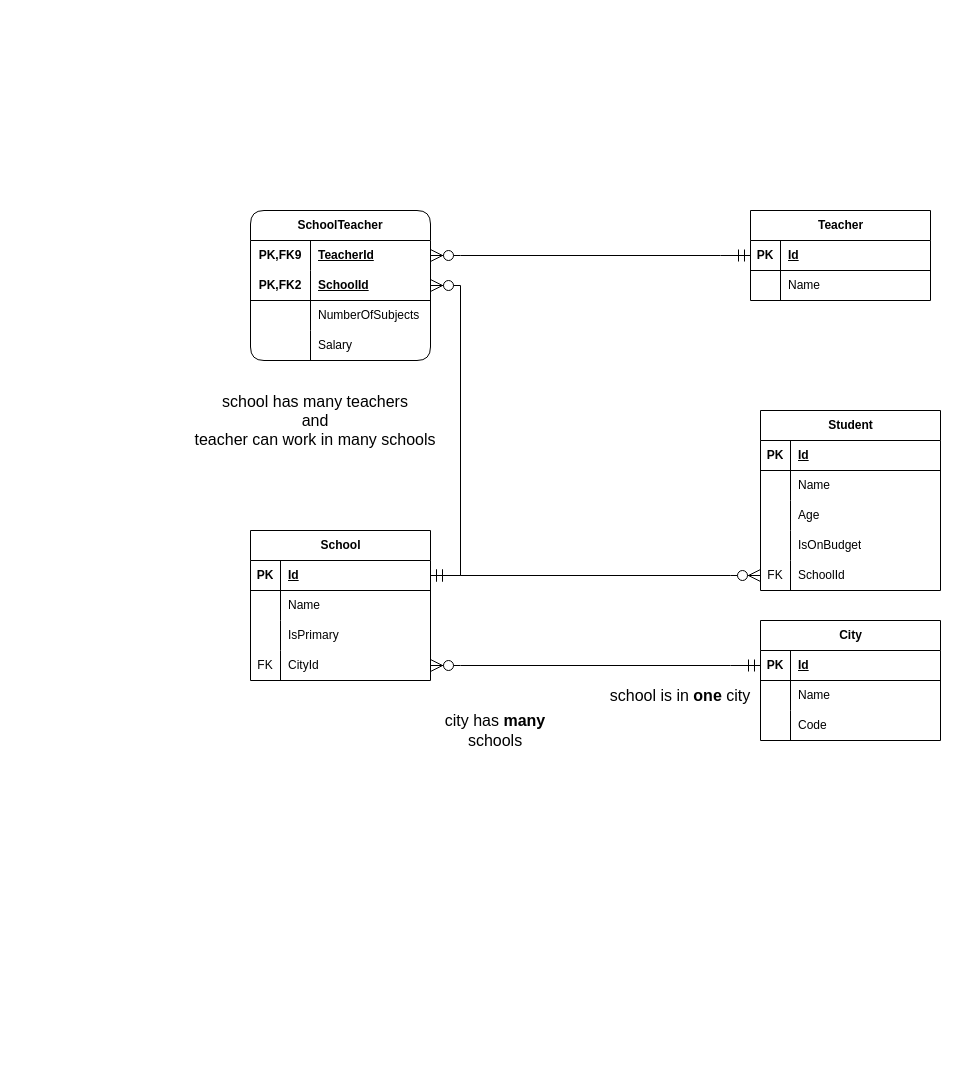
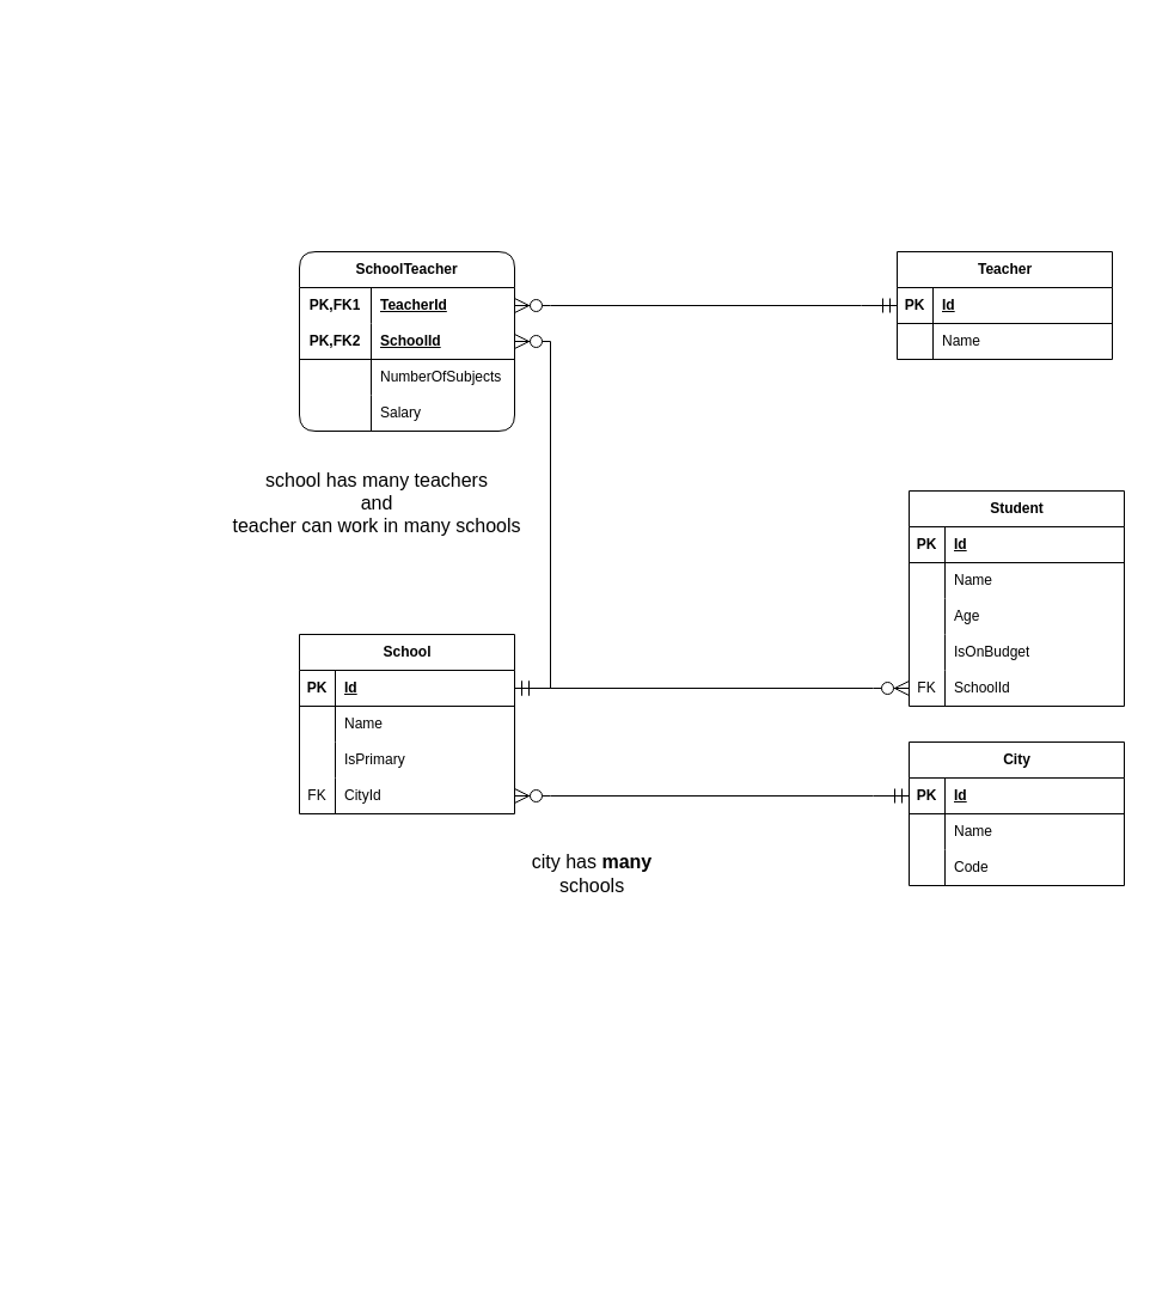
- <mxCell id="50" value="PK,FK9" style="shape=partialRectangle;connectable=0;fillColor=none;top=0;left=0;bottom=0;right=0;fontStyle=1;overflow=hidden;html=1;whiteSpace=wrap;" parent="49" vertex="1"><mxGeometry width="60" height="30" as="geometry"><mxRectangle width="60" height="30" as="alternateBounds" /></mxGeometry></mxCell>
+ <mxCell id="50" value="PK,FK1" style="shape=partialRectangle;connectable=0;fillColor=none;top=0;left=0;bottom=0;right=0;fontStyle=1;overflow=hidden;html=1;whiteSpace=wrap;" parent="49" vertex="1"><mxGeometry width="60" height="30" as="geometry"><mxRectangle width="60" height="30" as="alternateBounds" /></mxGeometry></mxCell>
- <mxCell id="63" value="school is in &lt;b&gt;one&lt;/b&gt; city" style="text;html=1;align=center;verticalAlign=middle;whiteSpace=wrap;rounded=0;fontSize=16;" parent="1" vertex="1"><mxGeometry x="600" y="680" width="160" height="30" as="geometry" /></mxCell>
